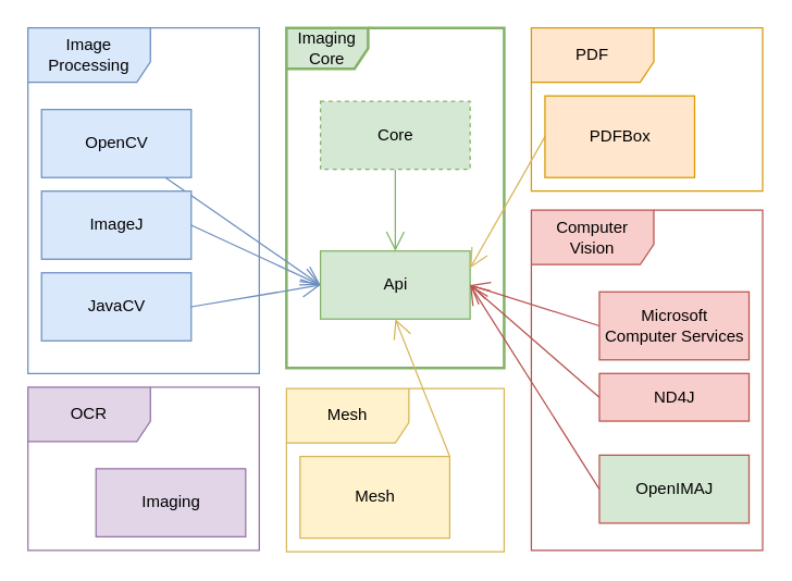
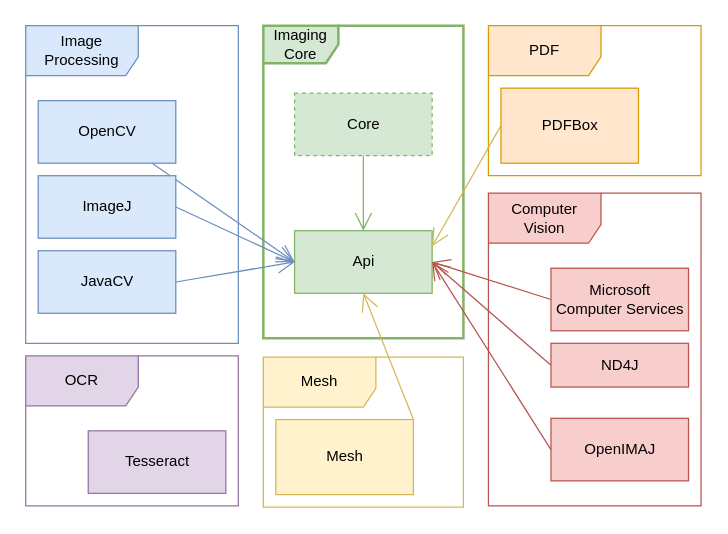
- <mxCell id="21" value="OpenIMAJ" style="html=1;fillColor=#d5e8d4;strokeColor=#b85450;" parent="1" vertex="1"><mxGeometry x="440" y="334" width="110" height="50" as="geometry" /></mxCell>
+ <mxCell id="21" value="OpenIMAJ" style="html=1;fillColor=#f8cecc;strokeColor=#b85450;" parent="1" vertex="1"><mxGeometry x="440" y="334" width="110" height="50" as="geometry" /></mxCell>
- <mxCell id="12" value="Imaging&lt;br&gt;" style="html=1;fillColor=#e1d5e7;strokeColor=#9673a6;" parent="1" vertex="1"><mxGeometry x="70" y="344" width="110" height="50" as="geometry" /></mxCell>
+ <mxCell id="12" value="Tesseract&lt;br&gt;" style="html=1;fillColor=#e1d5e7;strokeColor=#9673a6;" parent="1" vertex="1"><mxGeometry x="70" y="344" width="110" height="50" as="geometry" /></mxCell>
